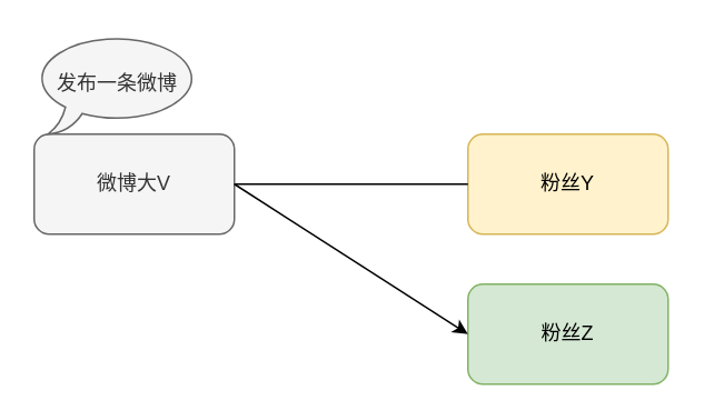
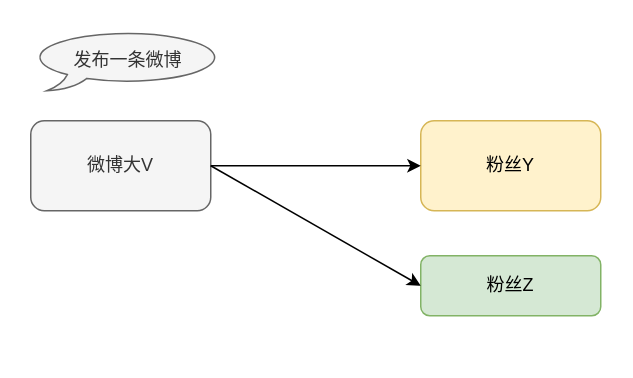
- <mxCell id="3" value="发布一条微博" style="whiteSpace=wrap;html=1;shape=mxgraph.basic.oval_callout;fillColor=#f5f5f5;strokeColor=#666666;fontColor=#333333;" vertex="1" parent="1"><mxGeometry x="20" y="20" width="100" height="60" as="geometry" /></mxCell>
+ <mxCell id="3" value="发布一条微博" style="whiteSpace=wrap;html=1;shape=mxgraph.basic.oval_callout;fillColor=#f5f5f5;strokeColor=#666666;fontColor=#333333;" vertex="1" parent="1"><mxGeometry x="20" y="20" width="130" height="40" as="geometry" /></mxCell>
- <mxCell id="6" value="" style="endArrow=none;html=1;entryX=0;entryY=0.5;entryDx=0;entryDy=0;exitX=1;exitY=0.5;exitDx=0;exitDy=0;" edge="1" parent="1" source="2" target="4"><mxGeometry width="50" height="50" relative="1" as="geometry"><mxPoint x="200" y="150" as="sourcePoint" /><mxPoint x="250" y="100" as="targetPoint" /></mxGeometry></mxCell>
+ <mxCell id="6" value="" style="endArrow=classic;html=1;entryX=0;entryY=0.5;entryDx=0;entryDy=0;exitX=1;exitY=0.5;exitDx=0;exitDy=0;" edge="1" parent="1" source="2" target="4"><mxGeometry width="50" height="50" relative="1" as="geometry"><mxPoint x="200" y="150" as="sourcePoint" /><mxPoint x="250" y="100" as="targetPoint" /></mxGeometry></mxCell>
- <mxCell id="5" value="粉丝Z" style="rounded=1;whiteSpace=wrap;html=1;fillColor=#d5e8d4;strokeColor=#82b366;" vertex="1" parent="1"><mxGeometry x="280" y="170" width="120" height="60" as="geometry" /></mxCell>
+ <mxCell id="5" value="粉丝Z" style="rounded=1;whiteSpace=wrap;html=1;fillColor=#d5e8d4;strokeColor=#82b366;" vertex="1" parent="1"><mxGeometry x="280" y="170" width="120" height="40" as="geometry" /></mxCell>
